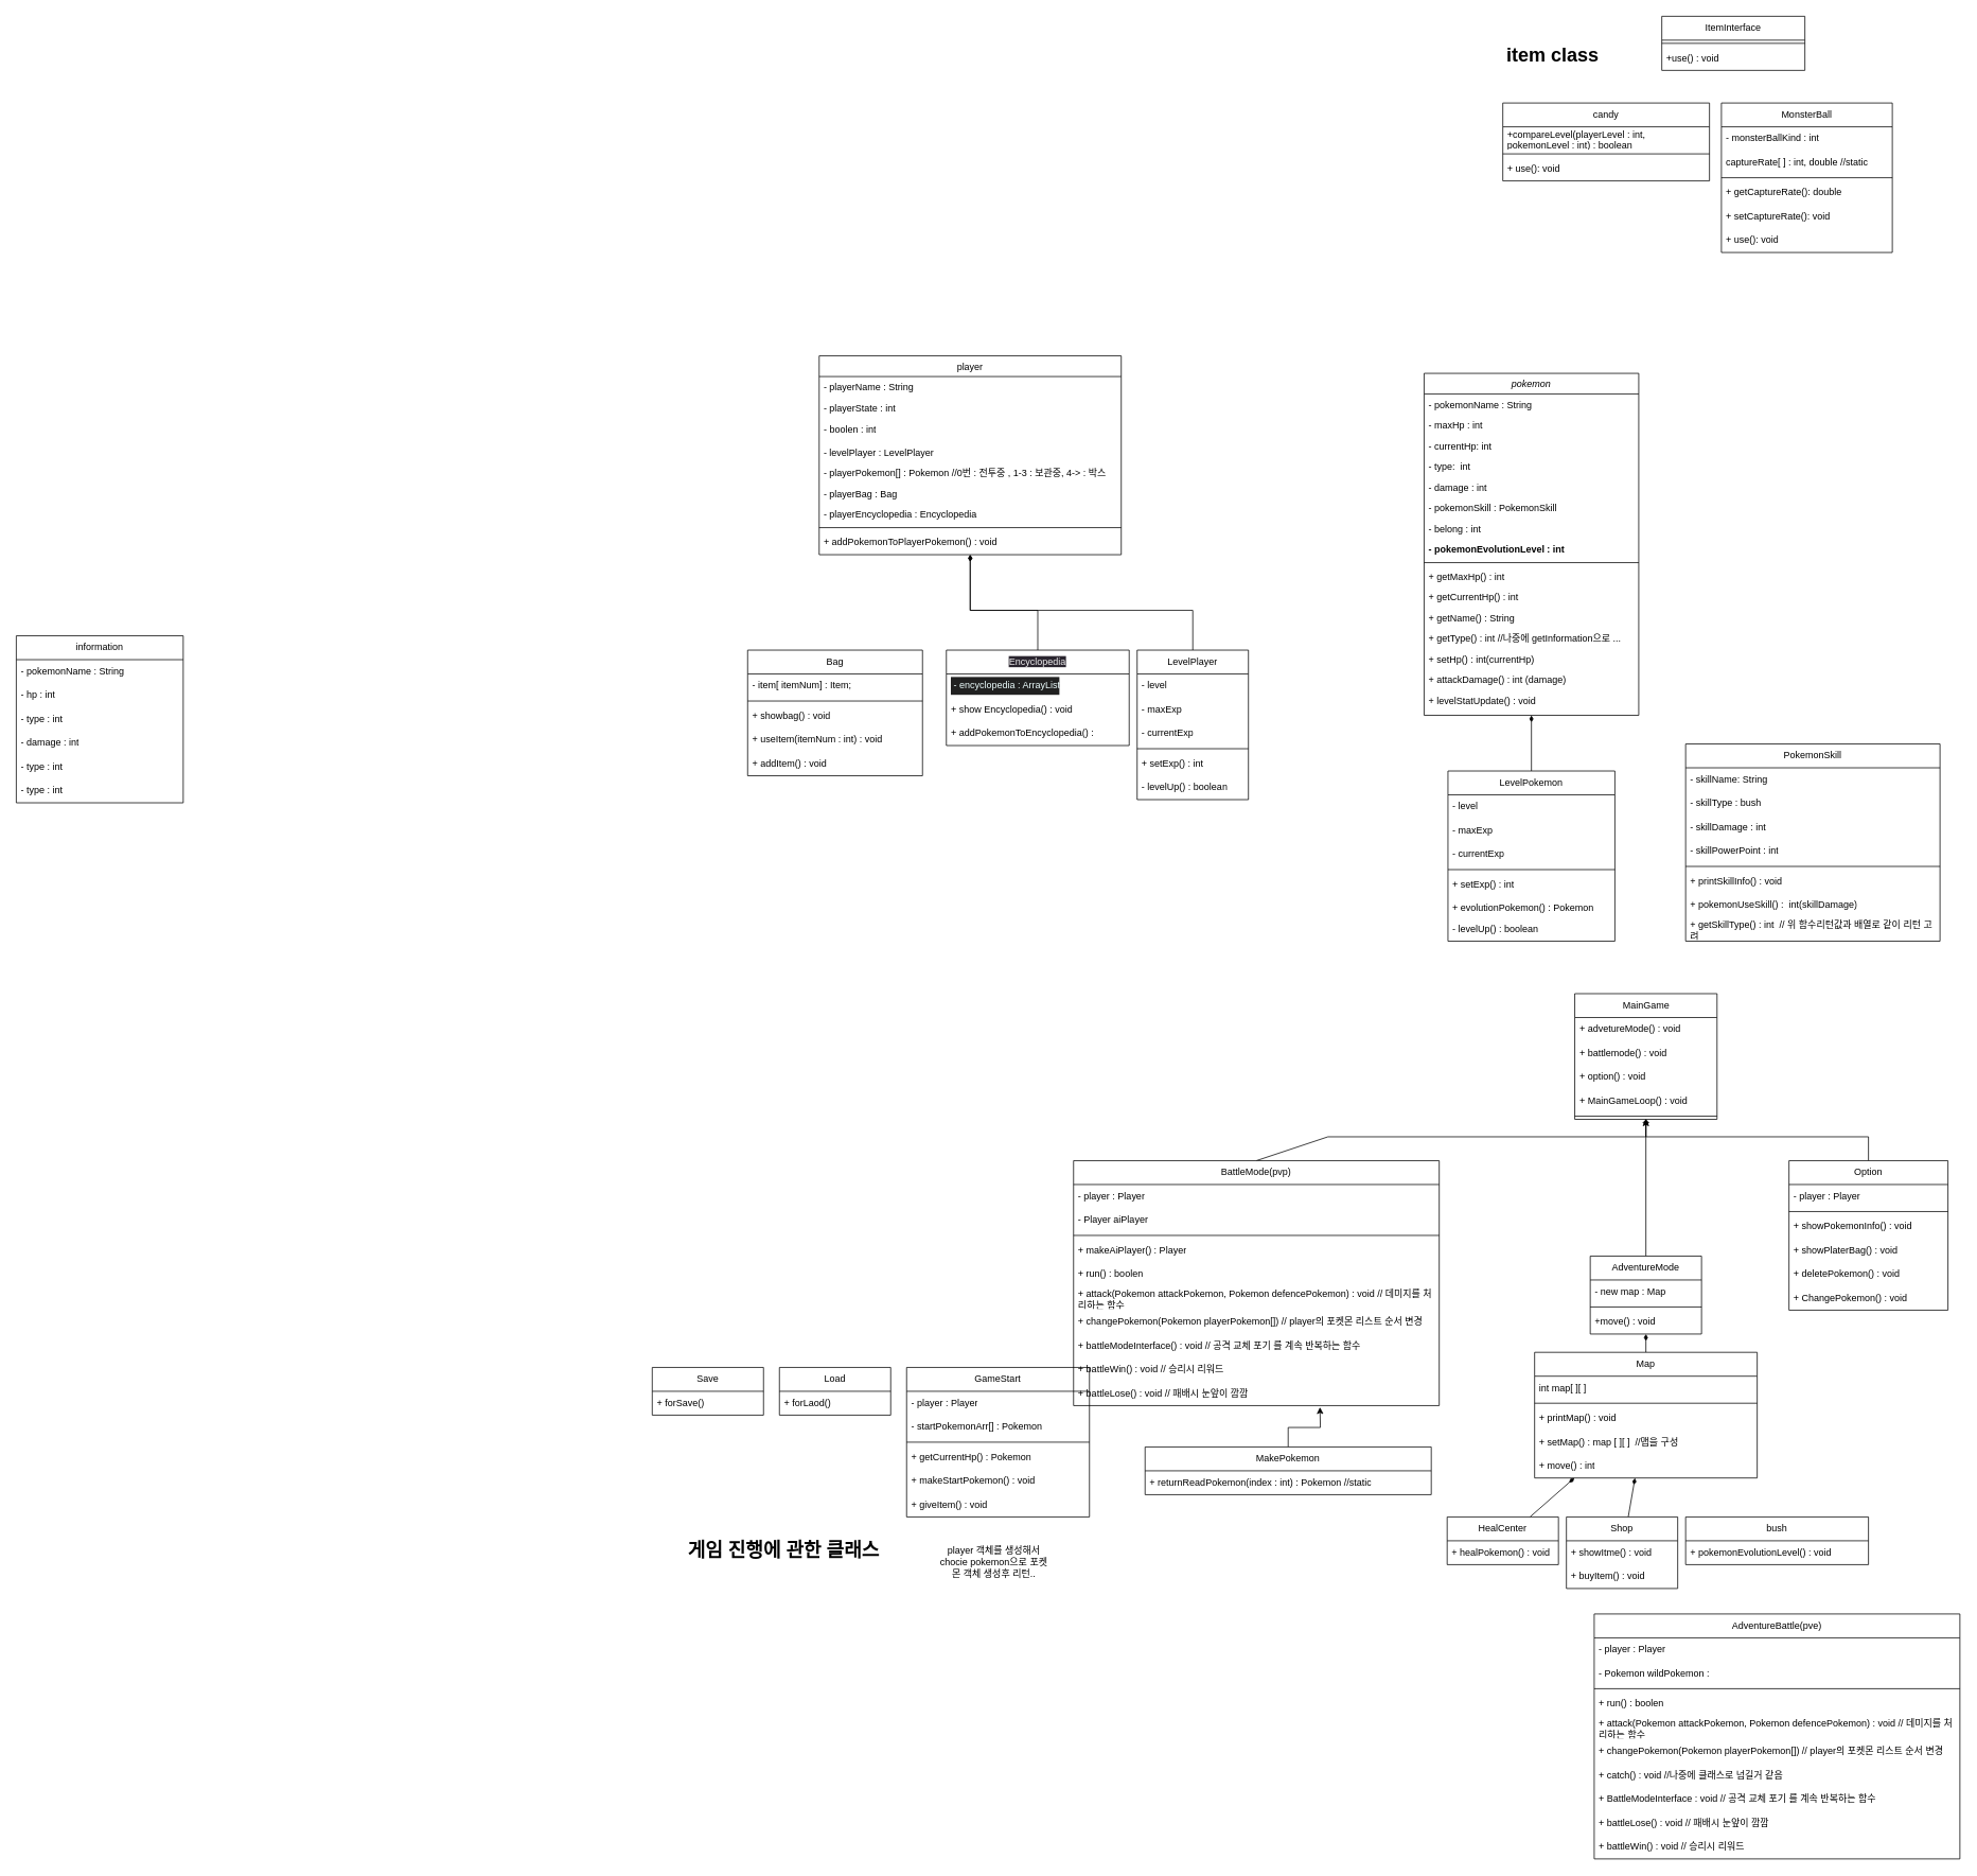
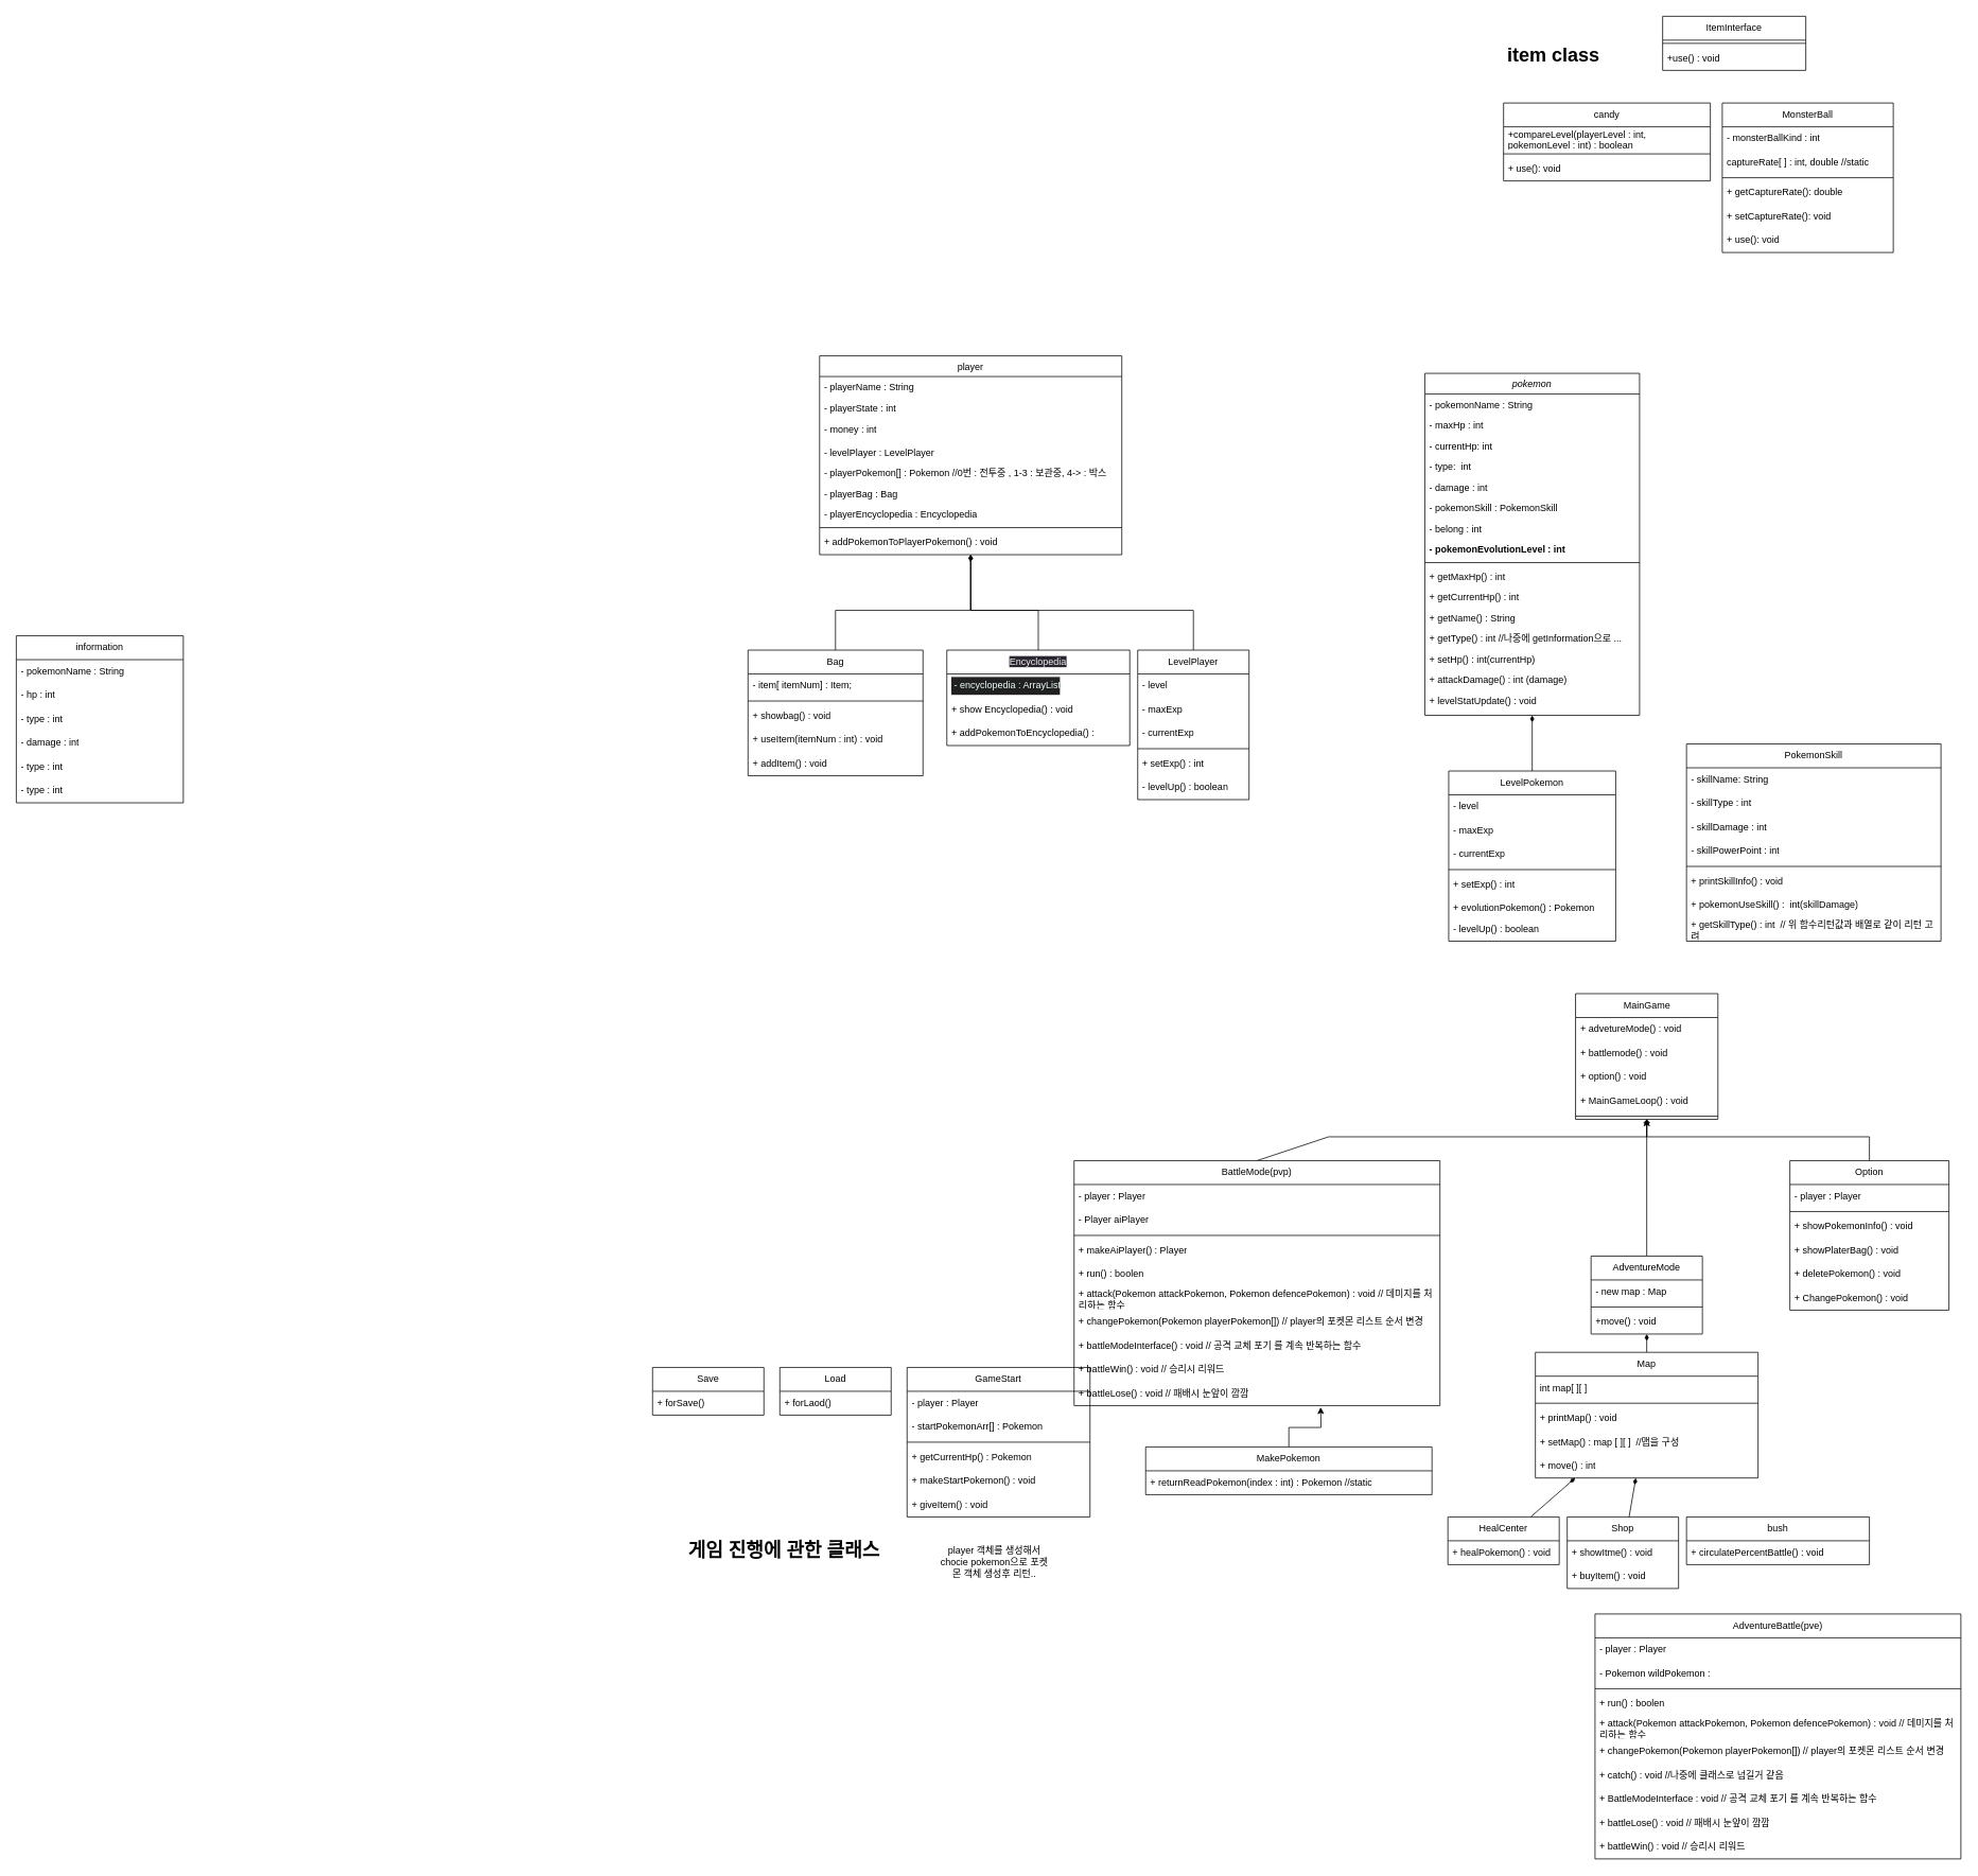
- <mxCell id="22" value="- boolen : int" style="text;strokeColor=none;fillColor=none;align=left;verticalAlign=middle;spacingLeft=4;spacingRight=4;overflow=hidden;points=[[0,0.5],[1,0.5]];portConstraint=eastwest;rotatable=0;whiteSpace=wrap;html=1;" parent="19" vertex="1"><mxGeometry y="78" width="380" height="30" as="geometry" /></mxCell>
+ <mxCell id="22" value="- money : int" style="text;strokeColor=none;fillColor=none;align=left;verticalAlign=middle;spacingLeft=4;spacingRight=4;overflow=hidden;points=[[0,0.5],[1,0.5]];portConstraint=eastwest;rotatable=0;whiteSpace=wrap;html=1;" parent="19" vertex="1"><mxGeometry y="78" width="380" height="30" as="geometry" /></mxCell>
+ <mxCell id="59" style="edgeStyle=none;html=1;entryX=0.5;entryY=1;entryDx=0;entryDy=0;rounded=0;endArrow=diamondThin;endFill=1;" parent="1" source="60" target="19" edge="1"><mxGeometry relative="1" as="geometry"><Array as="points"><mxPoint x="1050" y="767" /><mxPoint x="1220" y="767" /></Array></mxGeometry></mxCell>
- <mxCell id="153" value="- skillType : bush&amp;nbsp;" style="text;strokeColor=none;fillColor=none;align=left;verticalAlign=middle;spacingLeft=4;spacingRight=4;overflow=hidden;points=[[0,0.5],[1,0.5]];portConstraint=eastwest;rotatable=0;whiteSpace=wrap;html=1;" parent="151" vertex="1"><mxGeometry y="60" width="320" height="30" as="geometry" /></mxCell>
+ <mxCell id="153" value="- skillType : int&amp;nbsp;" style="text;strokeColor=none;fillColor=none;align=left;verticalAlign=middle;spacingLeft=4;spacingRight=4;overflow=hidden;points=[[0,0.5],[1,0.5]];portConstraint=eastwest;rotatable=0;whiteSpace=wrap;html=1;" parent="151" vertex="1"><mxGeometry y="60" width="320" height="30" as="geometry" /></mxCell>
- <mxCell id="139" value="+ pokemonEvolutionLevel() : void" style="text;strokeColor=none;fillColor=none;align=left;verticalAlign=middle;spacingLeft=4;spacingRight=4;overflow=hidden;points=[[0,0.5],[1,0.5]];portConstraint=eastwest;rotatable=0;whiteSpace=wrap;html=1;" parent="138" vertex="1"><mxGeometry y="30" width="230" height="30" as="geometry" /></mxCell>
+ <mxCell id="139" value="+ circulatePercentBattle() : void" style="text;strokeColor=none;fillColor=none;align=left;verticalAlign=middle;spacingLeft=4;spacingRight=4;overflow=hidden;points=[[0,0.5],[1,0.5]];portConstraint=eastwest;rotatable=0;whiteSpace=wrap;html=1;" parent="138" vertex="1"><mxGeometry y="30" width="230" height="30" as="geometry" /></mxCell>
